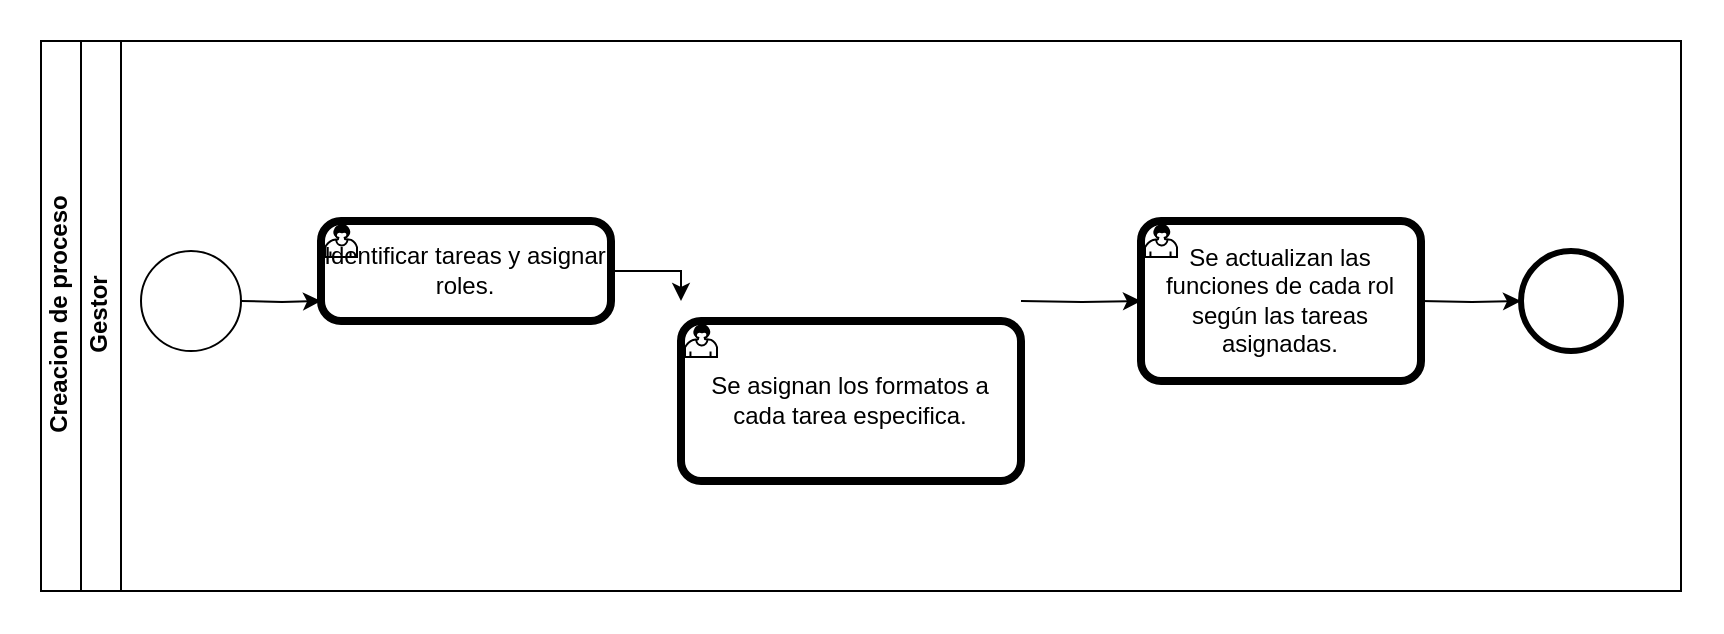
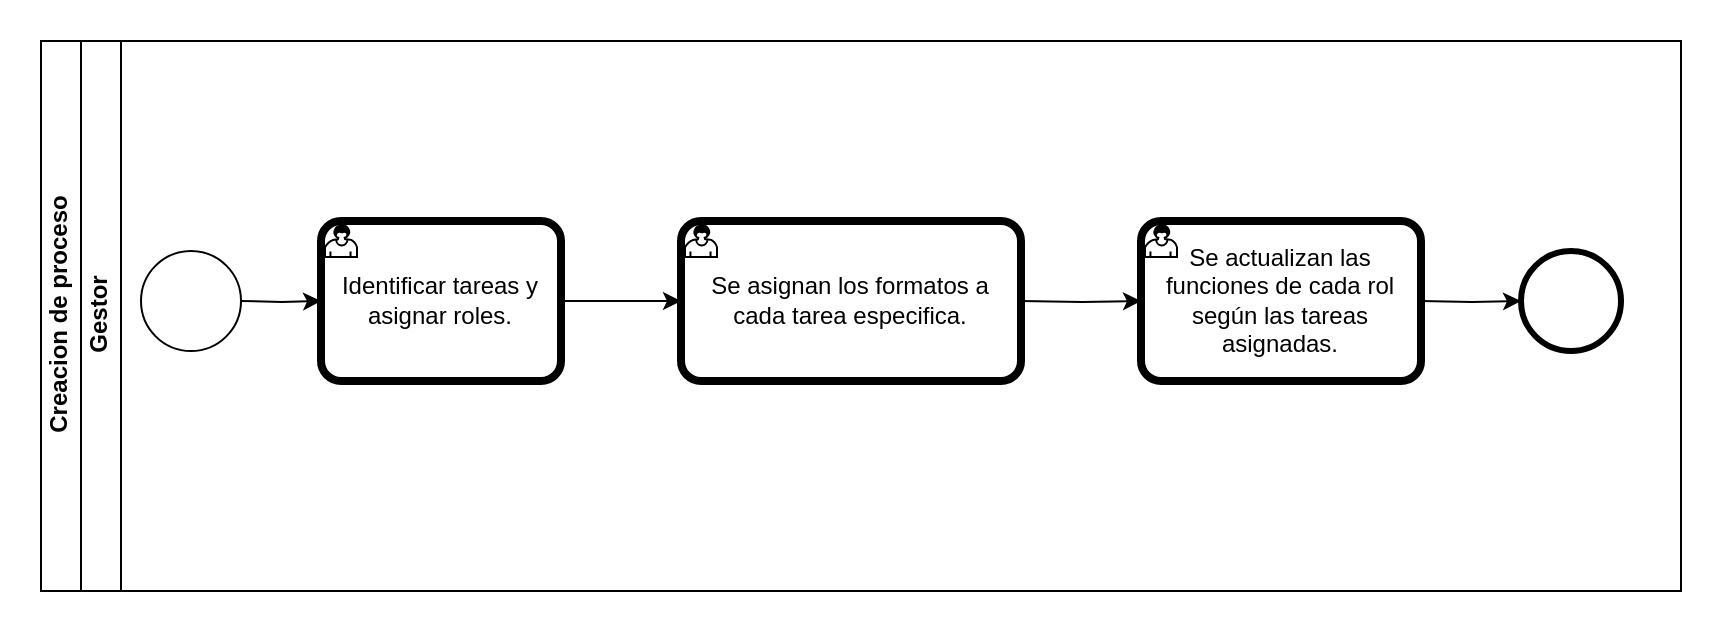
- <mxCell id="9" value="Identificar tareas y asignar roles." style="points=[[0.25,0,0],[0.5,0,0],[0.75,0,0],[1,0.25,0],[1,0.5,0],[1,0.75,0],[0.75,1,0],[0.5,1,0],[0.25,1,0],[0,0.75,0],[0,0.5,0],[0,0.25,0]];shape=mxgraph.bpmn.task;whiteSpace=wrap;rectStyle=rounded;size=10;html=1;container=1;expand=0;collapsible=0;bpmnShapeType=call;taskMarker=user;" vertex="1" parent="3"><mxGeometry x="120" y="90" width="145" height="50" as="geometry" /></mxCell>
+ <mxCell id="9" value="Identificar tareas y asignar roles." style="points=[[0.25,0,0],[0.5,0,0],[0.75,0,0],[1,0.25,0],[1,0.5,0],[1,0.75,0],[0.75,1,0],[0.5,1,0],[0.25,1,0],[0,0.75,0],[0,0.5,0],[0,0.25,0]];shape=mxgraph.bpmn.task;whiteSpace=wrap;rectStyle=rounded;size=10;html=1;container=1;expand=0;collapsible=0;bpmnShapeType=call;taskMarker=user;" vertex="1" parent="3"><mxGeometry x="120" y="90" width="120" height="80" as="geometry" /></mxCell>
- <mxCell id="7" value="Se asignan los formatos a cada tarea especifica." style="points=[[0.25,0,0],[0.5,0,0],[0.75,0,0],[1,0.25,0],[1,0.5,0],[1,0.75,0],[0.75,1,0],[0.5,1,0],[0.25,1,0],[0,0.75,0],[0,0.5,0],[0,0.25,0]];shape=mxgraph.bpmn.task;whiteSpace=wrap;rectStyle=rounded;size=10;html=1;container=1;expand=0;collapsible=0;bpmnShapeType=call;taskMarker=user;" vertex="1" parent="3"><mxGeometry x="300" y="140" width="170" height="80" as="geometry" /></mxCell>
+ <mxCell id="7" value="Se asignan los formatos a cada tarea especifica." style="points=[[0.25,0,0],[0.5,0,0],[0.75,0,0],[1,0.25,0],[1,0.5,0],[1,0.75,0],[0.75,1,0],[0.5,1,0],[0.25,1,0],[0,0.75,0],[0,0.5,0],[0,0.25,0]];shape=mxgraph.bpmn.task;whiteSpace=wrap;rectStyle=rounded;size=10;html=1;container=1;expand=0;collapsible=0;bpmnShapeType=call;taskMarker=user;" vertex="1" parent="3"><mxGeometry x="300" y="90" width="170" height="80" as="geometry" /></mxCell>
